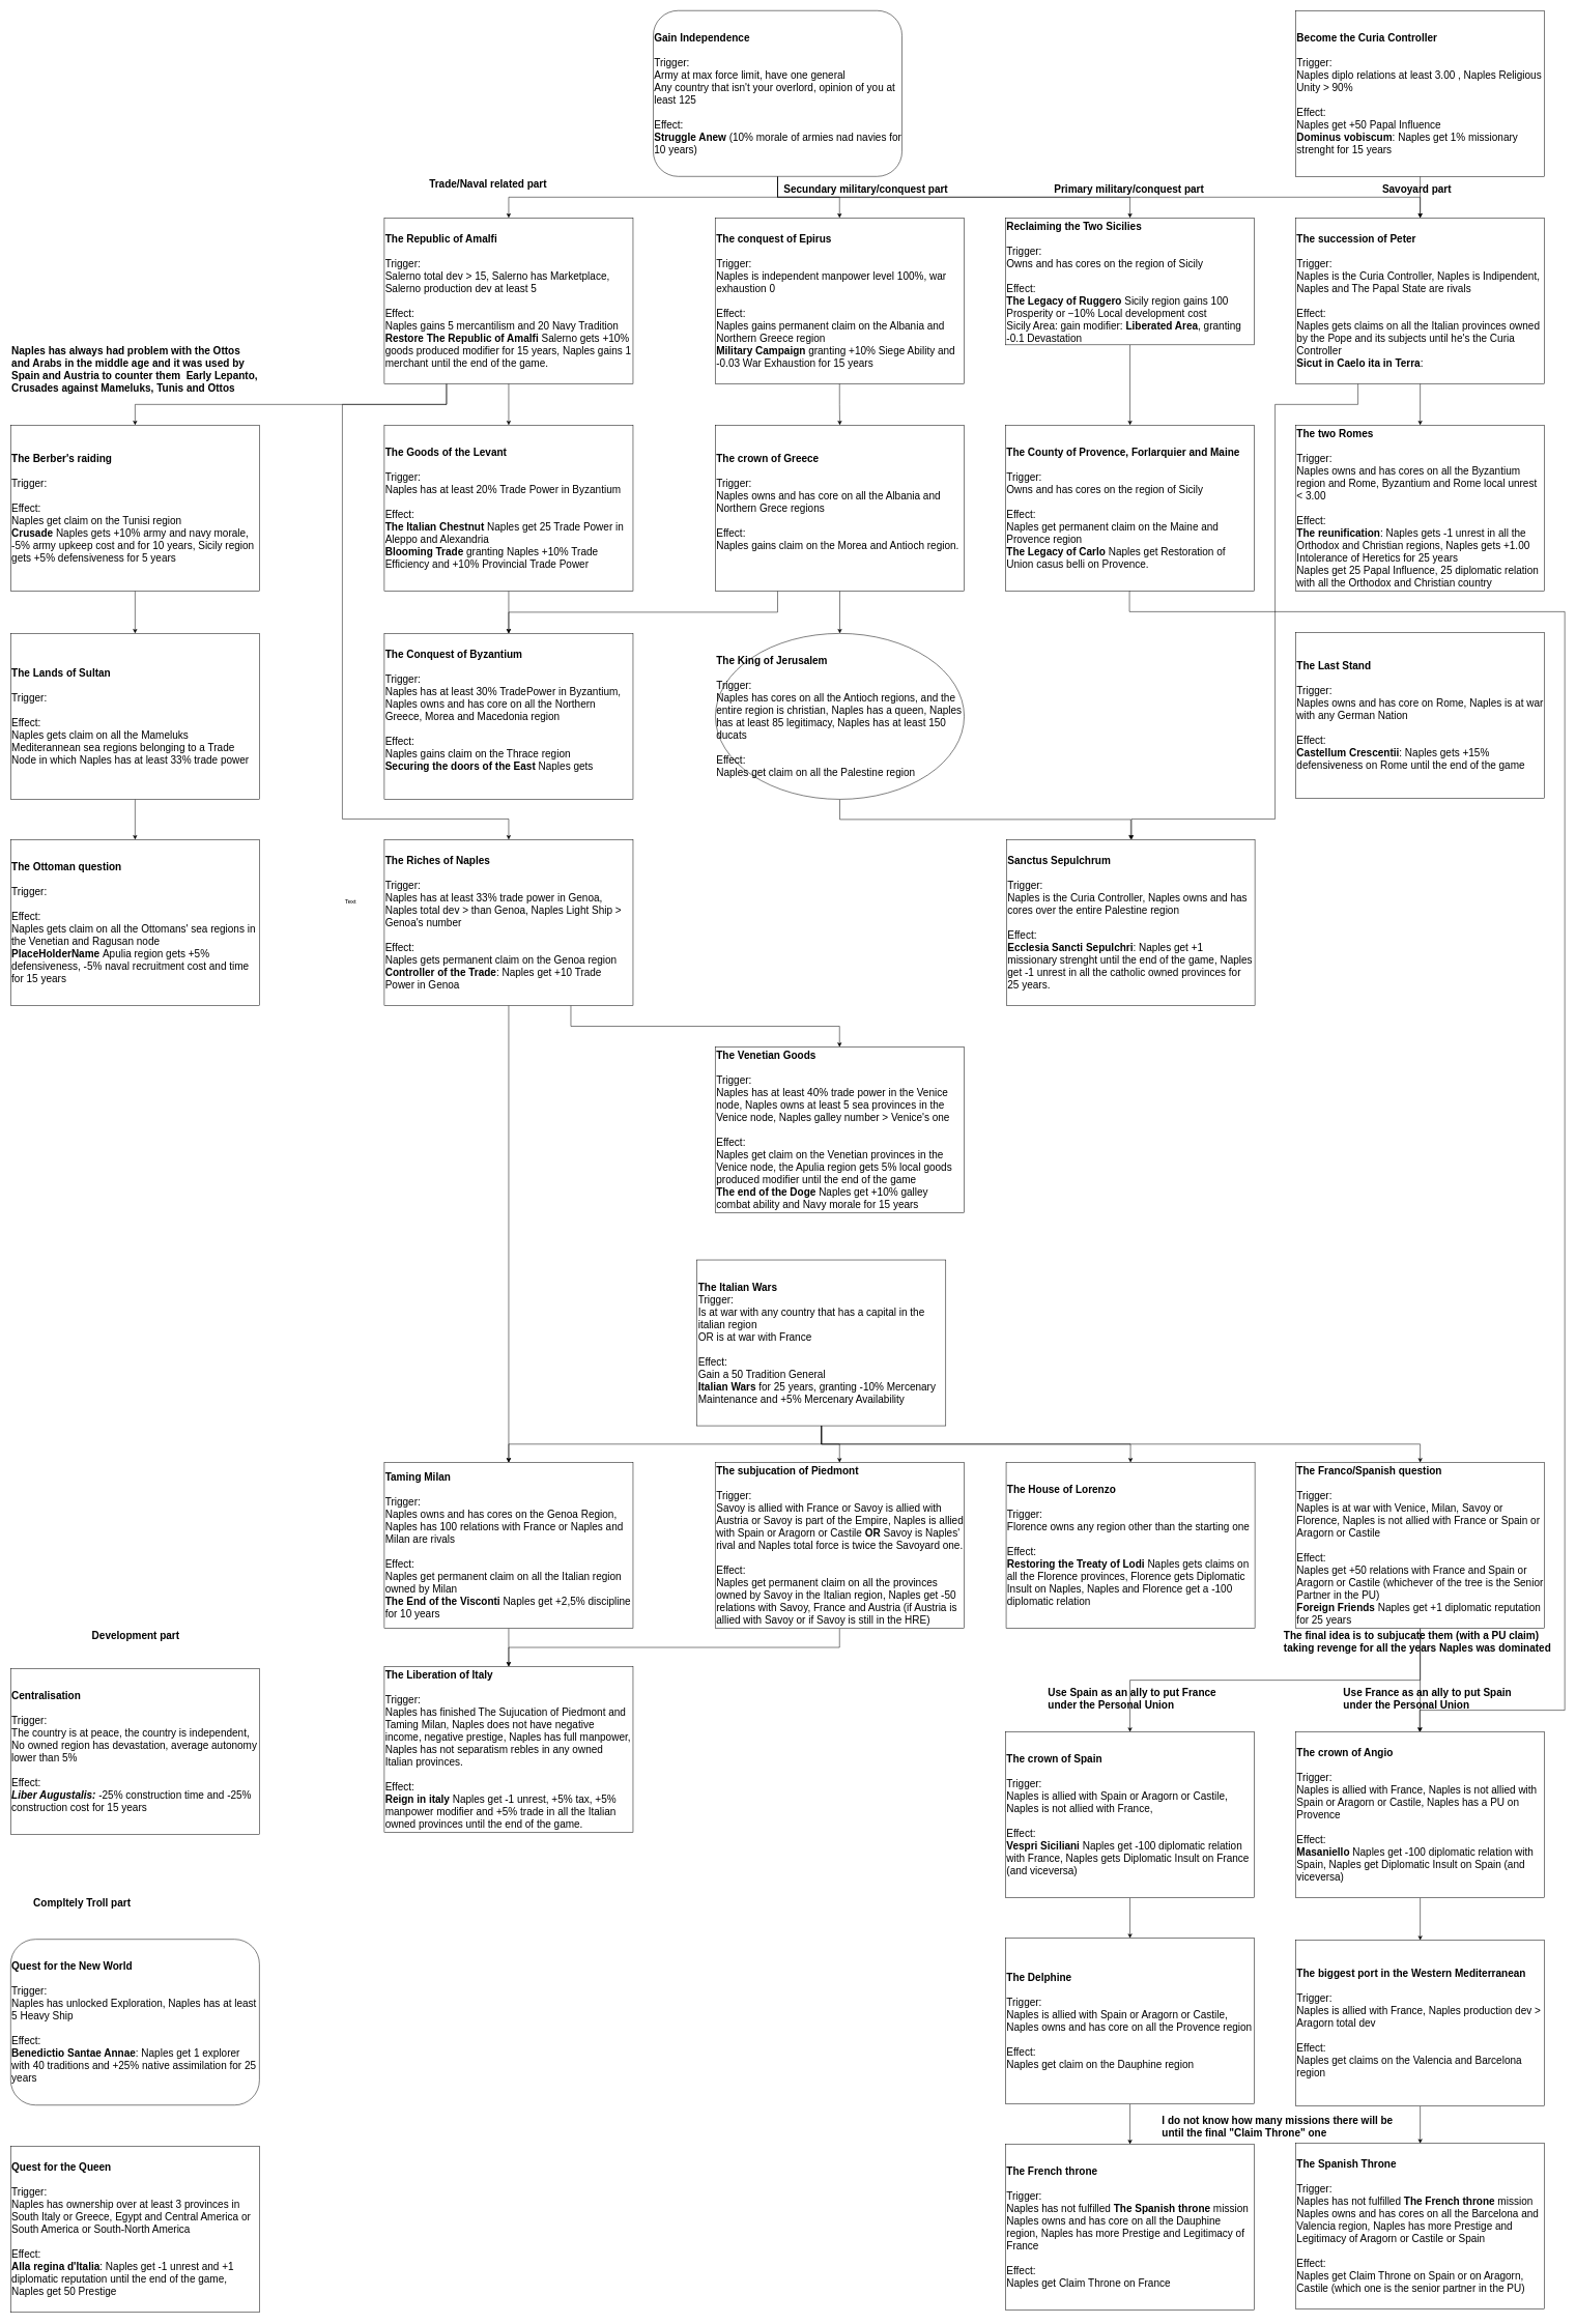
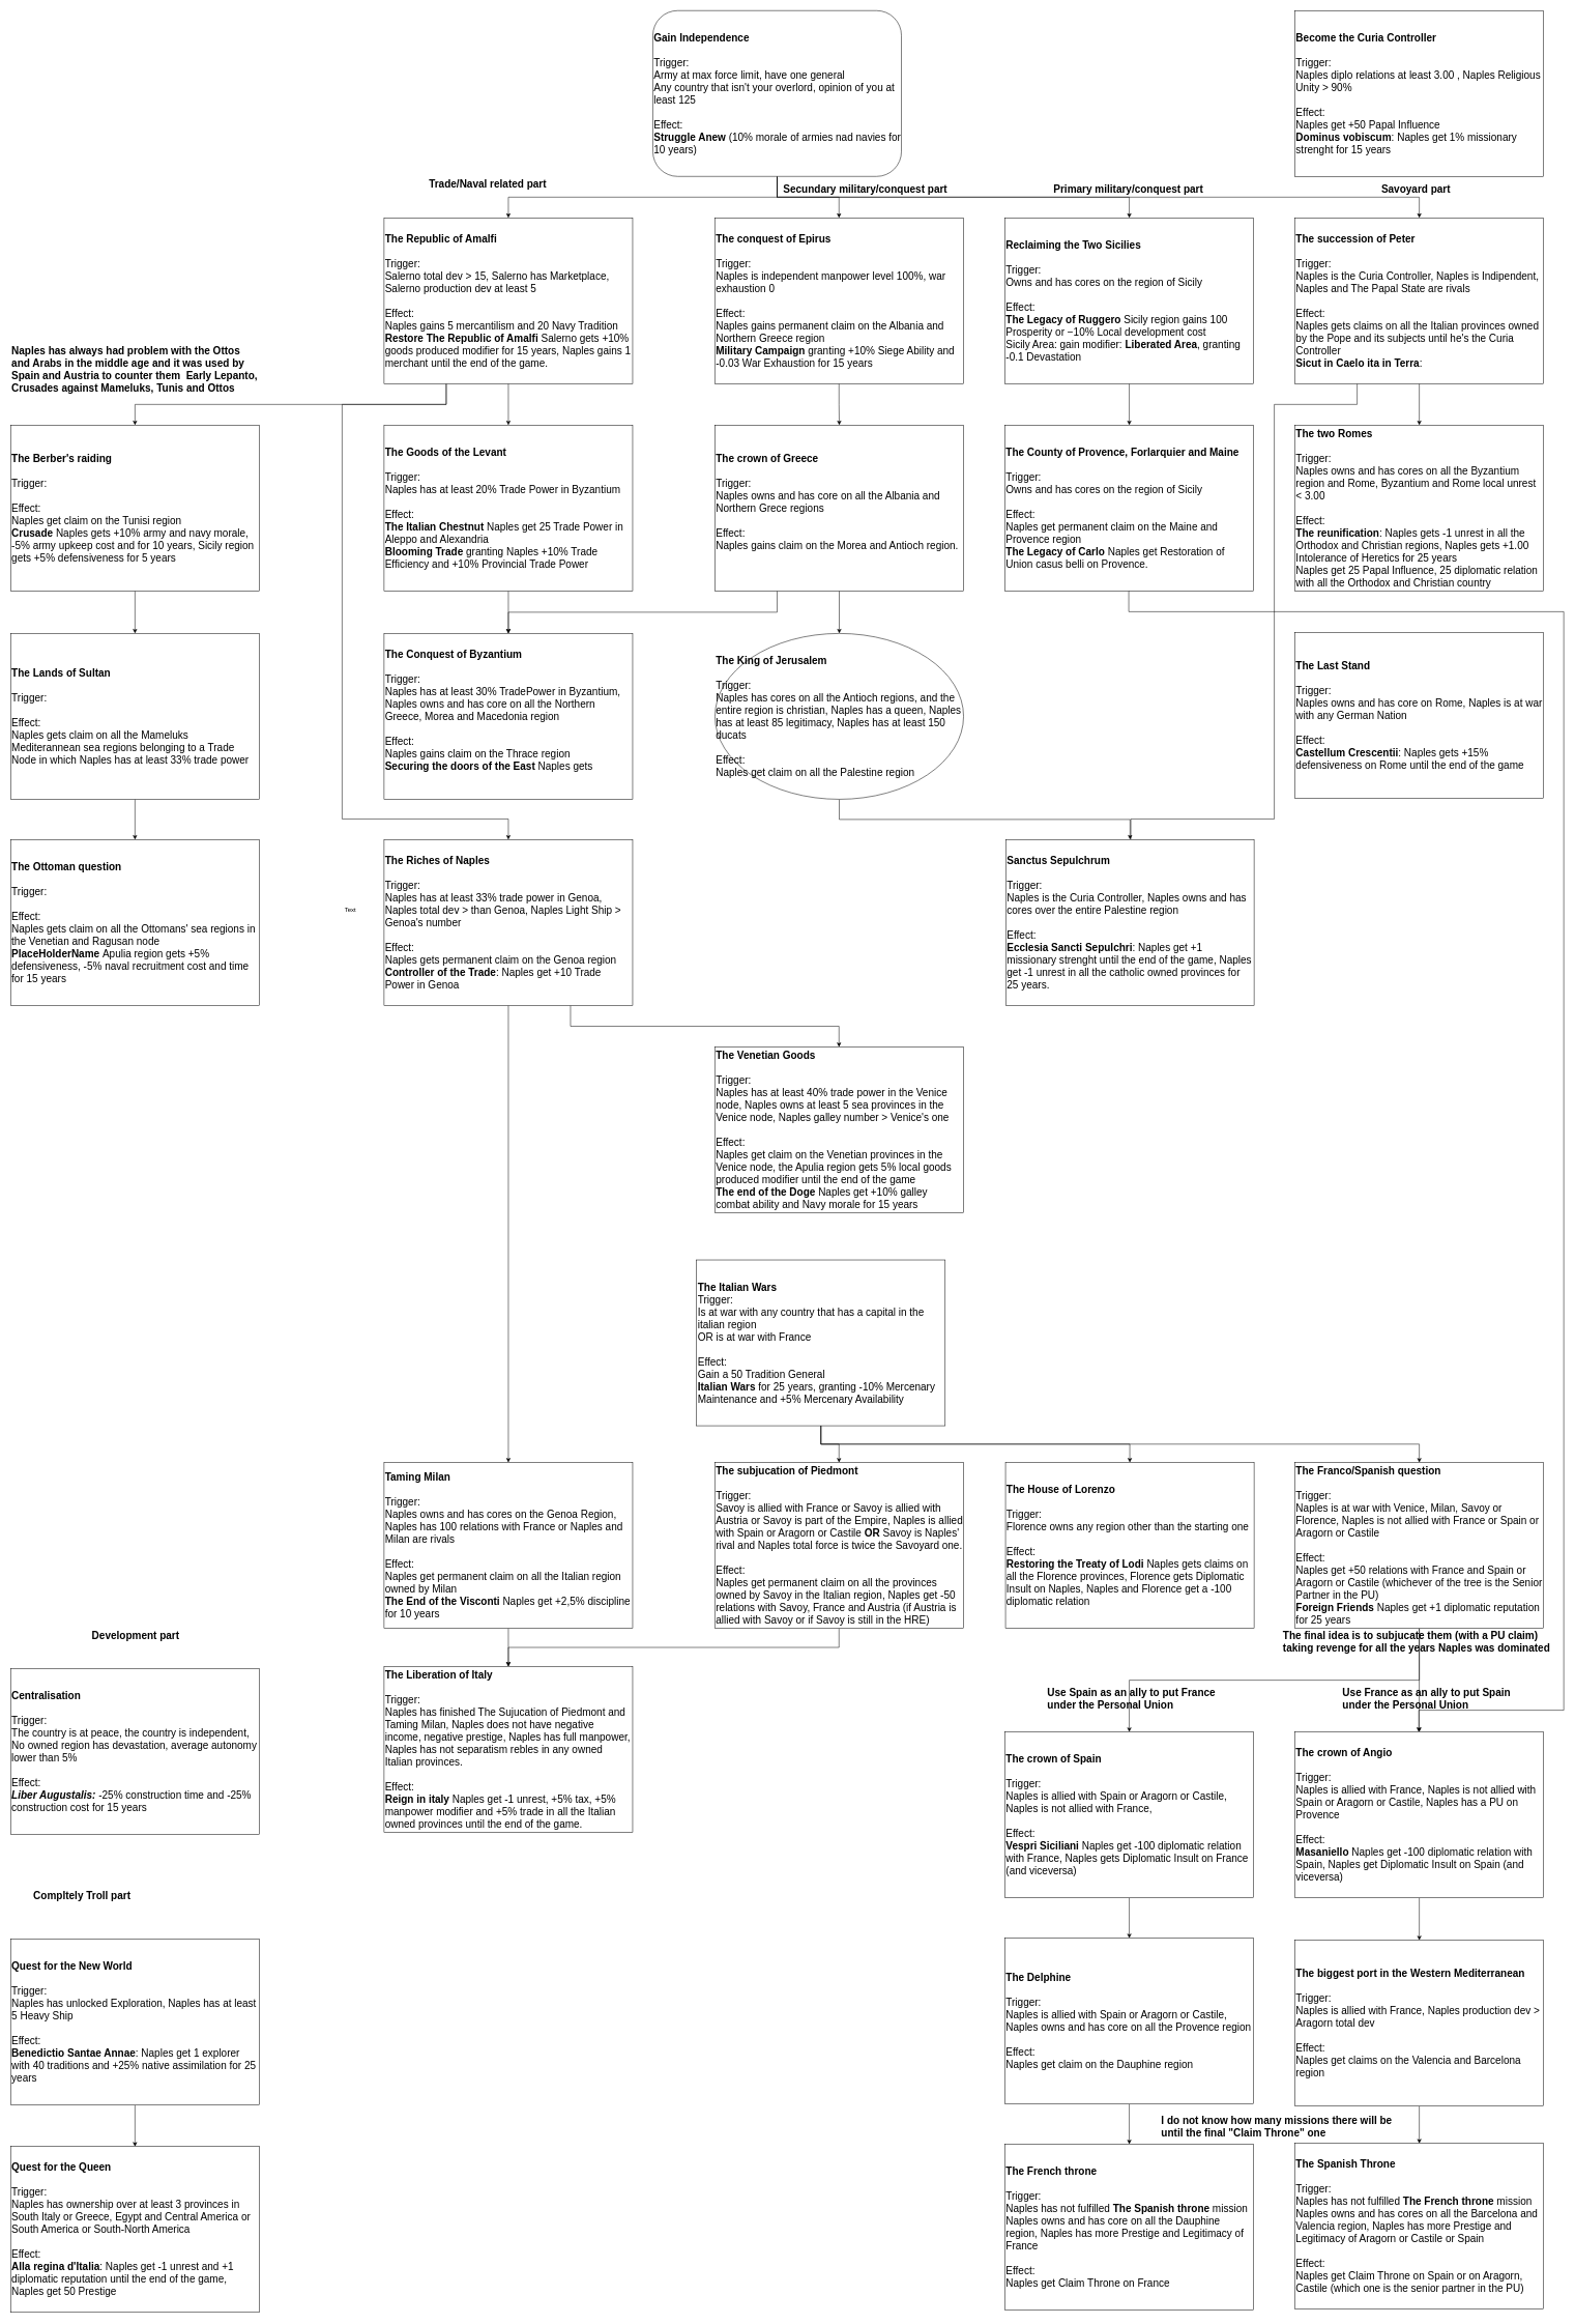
- <mxCell id="59" style="edgeStyle=orthogonalEdgeStyle;rounded=0;orthogonalLoop=1;jettySize=auto;html=1;exitX=0.5;exitY=1;exitDx=0;exitDy=0;" edge="1" parent="1" source="60" target="63"><mxGeometry relative="1" as="geometry" /></mxCell>
- <mxCell id="27" value="&lt;div style=&quot;font-size: 20px&quot;&gt;&lt;b style=&quot;font-size: 20px&quot;&gt;Reclaiming the Two Sicilies&lt;/b&gt;&lt;br style=&quot;font-size: 20px&quot;&gt;&lt;/div&gt;&lt;div style=&quot;font-size: 20px&quot;&gt;&lt;font style=&quot;font-size: 20px&quot;&gt;&lt;br style=&quot;font-size: 20px&quot;&gt;&lt;/font&gt;&lt;/div&gt;&lt;div style=&quot;font-size: 20px&quot;&gt;&lt;font style=&quot;font-size: 20px&quot;&gt;Trigger:&lt;/font&gt;&lt;/div&gt;&lt;div style=&quot;font-size: 20px&quot;&gt;&lt;font style=&quot;font-size: 20px&quot;&gt;Owns and has cores on the region of Sicily &lt;br style=&quot;font-size: 20px&quot;&gt;&lt;/font&gt;&lt;/div&gt;&lt;div style=&quot;font-size: 20px&quot;&gt;&lt;font style=&quot;font-size: 20px&quot;&gt;&lt;br style=&quot;font-size: 20px&quot;&gt;&lt;/font&gt;&lt;/div&gt;&lt;div style=&quot;font-size: 20px&quot;&gt;&lt;font style=&quot;font-size: 20px&quot;&gt;Effect:&lt;/font&gt;&lt;/div&gt;&lt;div style=&quot;font-size: 20px&quot;&gt;&lt;font style=&quot;font-size: 20px&quot;&gt;&lt;b&gt;The Legacy of Ruggero &lt;/b&gt;&lt;/font&gt;&lt;font style=&quot;font-size: 20px&quot;&gt;&lt;font style=&quot;font-size: 20px&quot;&gt;Sicily region gains 100 Prosperity or&amp;nbsp;&lt;span class=&quot;effect-green&quot;&gt;−10%&lt;/span&gt; Local development cost&amp;nbsp;&lt;br&gt;Sicily Area: gain modifier:&amp;nbsp;&lt;b&gt;Liberated Area&lt;/b&gt;, granting -0.1 Devastation&lt;/font&gt;&lt;/font&gt;&lt;/div&gt;" style="rounded=0;whiteSpace=wrap;html=1;align=left;fontSize=20;" parent="1" vertex="1"><mxGeometry x="1940" y="420" width="480" height="245" as="geometry" /></mxCell>
+ <mxCell id="27" value="&lt;div style=&quot;font-size: 20px&quot;&gt;&lt;b style=&quot;font-size: 20px&quot;&gt;Reclaiming the Two Sicilies&lt;/b&gt;&lt;br style=&quot;font-size: 20px&quot;&gt;&lt;/div&gt;&lt;div style=&quot;font-size: 20px&quot;&gt;&lt;font style=&quot;font-size: 20px&quot;&gt;&lt;br style=&quot;font-size: 20px&quot;&gt;&lt;/font&gt;&lt;/div&gt;&lt;div style=&quot;font-size: 20px&quot;&gt;&lt;font style=&quot;font-size: 20px&quot;&gt;Trigger:&lt;/font&gt;&lt;/div&gt;&lt;div style=&quot;font-size: 20px&quot;&gt;&lt;font style=&quot;font-size: 20px&quot;&gt;Owns and has cores on the region of Sicily &lt;br style=&quot;font-size: 20px&quot;&gt;&lt;/font&gt;&lt;/div&gt;&lt;div style=&quot;font-size: 20px&quot;&gt;&lt;font style=&quot;font-size: 20px&quot;&gt;&lt;br style=&quot;font-size: 20px&quot;&gt;&lt;/font&gt;&lt;/div&gt;&lt;div style=&quot;font-size: 20px&quot;&gt;&lt;font style=&quot;font-size: 20px&quot;&gt;Effect:&lt;/font&gt;&lt;/div&gt;&lt;div style=&quot;font-size: 20px&quot;&gt;&lt;font style=&quot;font-size: 20px&quot;&gt;&lt;b&gt;The Legacy of Ruggero &lt;/b&gt;&lt;/font&gt;&lt;font style=&quot;font-size: 20px&quot;&gt;&lt;font style=&quot;font-size: 20px&quot;&gt;Sicily region gains 100 Prosperity or&amp;nbsp;&lt;span class=&quot;effect-green&quot;&gt;−10%&lt;/span&gt; Local development cost&amp;nbsp;&lt;br&gt;Sicily Area: gain modifier:&amp;nbsp;&lt;b&gt;Liberated Area&lt;/b&gt;, granting -0.1 Devastation&lt;/font&gt;&lt;/font&gt;&lt;/div&gt;" style="rounded=0;whiteSpace=wrap;html=1;align=left;fontSize=20;" parent="1" vertex="1"><mxGeometry x="1940" y="420" width="480" height="320" as="geometry" /></mxCell>
- <mxCell id="62" style="edgeStyle=orthogonalEdgeStyle;rounded=0;orthogonalLoop=1;jettySize=auto;html=1;exitX=0.25;exitY=1;exitDx=0;exitDy=0;" edge="1" parent="1" source="63" target="64"><mxGeometry relative="1" as="geometry"><Array as="points"><mxPoint x="2620" y="780" /><mxPoint x="2460" y="780" /><mxPoint x="2460" y="1580" /><mxPoint x="2183" y="1580" /></Array></mxGeometry></mxCell>
+ <mxCell id="62" style="edgeStyle=orthogonalEdgeStyle;rounded=0;orthogonalLoop=1;jettySize=auto;html=1;exitX=0.25;exitY=1;exitDx=0;exitDy=0;endArrow=none;" edge="1" parent="1" source="63" target="64"><mxGeometry relative="1" as="geometry"><Array as="points"><mxPoint x="2620" y="780" /><mxPoint x="2460" y="780" /><mxPoint x="2460" y="1580" /><mxPoint x="2183" y="1580" /></Array></mxGeometry></mxCell>
- <mxCell id="81" value="Text" style="text;html=1;resizable=0;points=[];autosize=1;align=left;verticalAlign=top;spacingTop=-4;" vertex="1" parent="1"><mxGeometry x="663" y="1730" width="40" height="20" as="geometry" /></mxCell>
+ <mxCell id="81" value="Text" style="text;html=1;resizable=0;points=[];autosize=1;align=left;verticalAlign=top;spacingTop=-4;" vertex="1" parent="1"><mxGeometry x="663" y="1745" width="40" height="20" as="geometry" /></mxCell>
- <mxCell id="32" style="edgeStyle=orthogonalEdgeStyle;rounded=0;orthogonalLoop=1;jettySize=auto;html=1;exitX=0.5;exitY=1;exitDx=0;exitDy=0;" edge="1" parent="1" source="34" target="22"><mxGeometry relative="1" as="geometry" /></mxCell>
- <mxCell id="68" value="&lt;b&gt;&lt;font style=&quot;font-size: 20px&quot;&gt;Compltely Troll part&lt;/font&gt;&lt;/b&gt;" style="text;html=1;resizable=0;points=[];autosize=1;align=left;verticalAlign=top;spacingTop=-4;" parent="1" vertex="1"><mxGeometry x="62" y="3658.048" width="200" height="20" as="geometry" /></mxCell>
+ <mxCell id="68" value="&lt;b&gt;&lt;font style=&quot;font-size: 20px&quot;&gt;Compltely Troll part&lt;/font&gt;&lt;/b&gt;" style="text;html=1;resizable=0;points=[];autosize=1;align=left;verticalAlign=top;spacingTop=-4;" parent="1" vertex="1"><mxGeometry x="62" y="3643.048" width="200" height="20" as="geometry" /></mxCell>
- <mxCell id="66" value="&lt;div style=&quot;font-size: 20px&quot;&gt;&lt;b&gt;Quest for the New World&lt;/b&gt;&lt;br style=&quot;font-size: 20px&quot;&gt;&lt;/div&gt;&lt;div style=&quot;font-size: 20px&quot;&gt;&lt;font style=&quot;font-size: 20px&quot;&gt;&lt;br style=&quot;font-size: 20px&quot;&gt;&lt;/font&gt;&lt;/div&gt;&lt;div style=&quot;font-size: 20px&quot;&gt;&lt;font style=&quot;font-size: 20px&quot;&gt;Trigger:&lt;/font&gt;&lt;/div&gt;&lt;div style=&quot;font-size: 20px&quot;&gt;&lt;font style=&quot;font-size: 20px&quot;&gt;Naples has unlocked Exploration, Naples has at least 5 Heavy Ship&lt;/font&gt;&lt;/div&gt;&lt;div style=&quot;font-size: 20px&quot;&gt;&lt;font style=&quot;font-size: 20px&quot;&gt;&lt;br&gt;&lt;/font&gt;&lt;/div&gt;&lt;font style=&quot;font-size: 20px&quot;&gt;Effect:&lt;br&gt;&lt;strong&gt;Benedictio Santae Annae&lt;/strong&gt;: Naples get 1 explorer with 40 traditions and +25% native assimilation for 25 years&lt;/font&gt;" style="whiteSpace=wrap;html=1;align=left;fontSize=20;rounded=1;" parent="1" vertex="1"><mxGeometry x="20" y="3742.048" width="480" height="320" as="geometry" /></mxCell>
+ <mxCell id="66" value="&lt;div style=&quot;font-size: 20px&quot;&gt;&lt;b&gt;Quest for the New World&lt;/b&gt;&lt;br style=&quot;font-size: 20px&quot;&gt;&lt;/div&gt;&lt;div style=&quot;font-size: 20px&quot;&gt;&lt;font style=&quot;font-size: 20px&quot;&gt;&lt;br style=&quot;font-size: 20px&quot;&gt;&lt;/font&gt;&lt;/div&gt;&lt;div style=&quot;font-size: 20px&quot;&gt;&lt;font style=&quot;font-size: 20px&quot;&gt;Trigger:&lt;/font&gt;&lt;/div&gt;&lt;div style=&quot;font-size: 20px&quot;&gt;&lt;font style=&quot;font-size: 20px&quot;&gt;Naples has unlocked Exploration, Naples has at least 5 Heavy Ship&lt;/font&gt;&lt;/div&gt;&lt;div style=&quot;font-size: 20px&quot;&gt;&lt;font style=&quot;font-size: 20px&quot;&gt;&lt;br&gt;&lt;/font&gt;&lt;/div&gt;&lt;font style=&quot;font-size: 20px&quot;&gt;Effect:&lt;br&gt;&lt;strong&gt;Benedictio Santae Annae&lt;/strong&gt;: Naples get 1 explorer with 40 traditions and +25% native assimilation for 25 years&lt;/font&gt;" style="rounded=0;whiteSpace=wrap;html=1;align=left;fontSize=20;" parent="1" vertex="1"><mxGeometry x="20" y="3742.048" width="480" height="320" as="geometry" /></mxCell>
+ <mxCell id="65" value="" style="edgeStyle=orthogonalEdgeStyle;rounded=0;orthogonalLoop=1;jettySize=auto;html=1;" parent="1" source="66" target="67" edge="1"><mxGeometry relative="1" as="geometry" /></mxCell>
